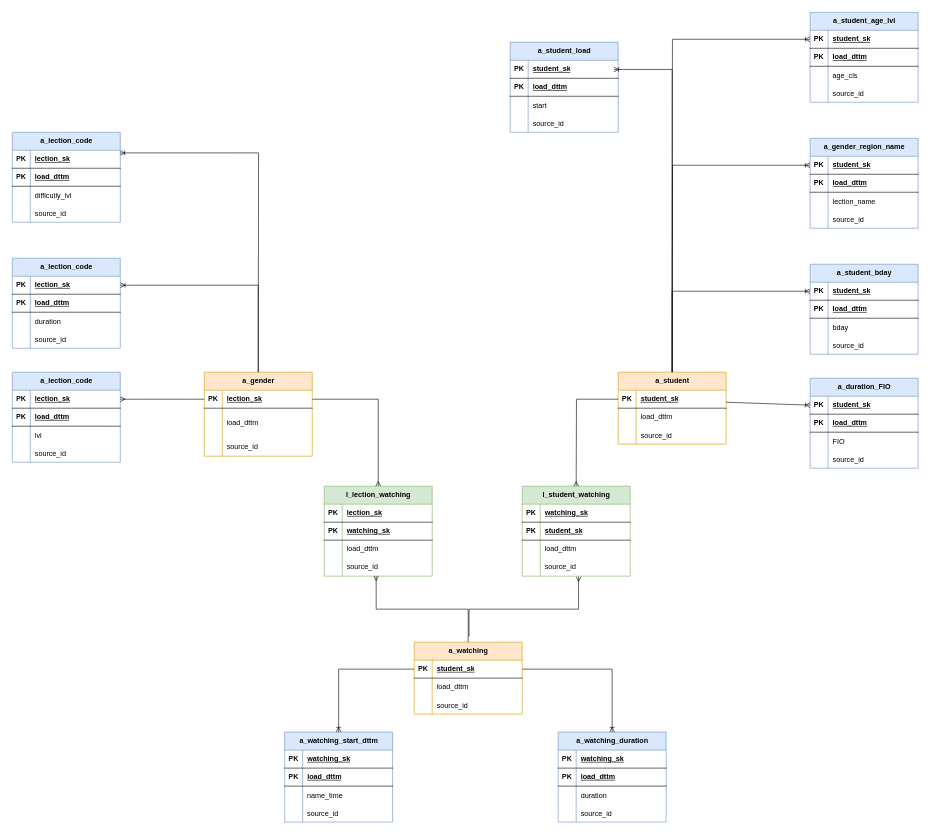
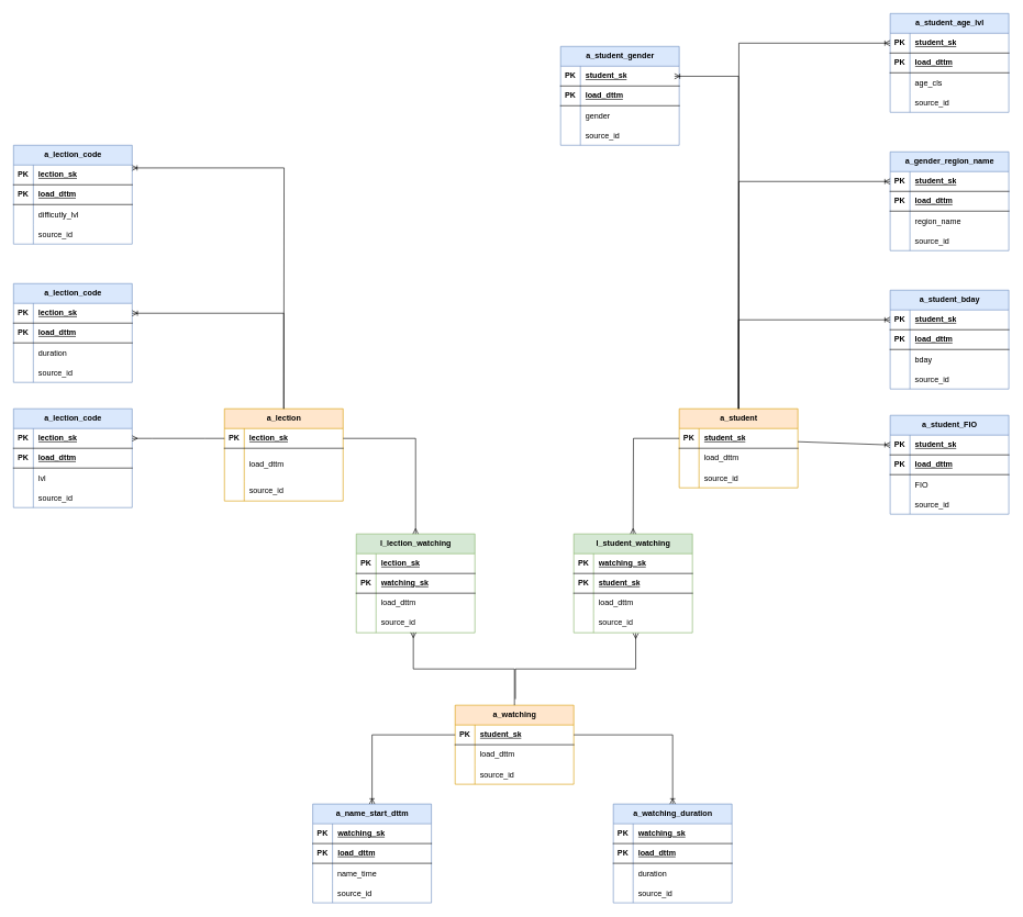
- <mxCell id="23" value="a_student_load" style="shape=table;startSize=30;container=1;collapsible=1;childLayout=tableLayout;fixedRows=1;rowLines=0;fontStyle=1;align=center;resizeLast=1;html=1;fillColor=#dae8fc;strokeColor=#6c8ebf;" vertex="1" parent="1"><mxGeometry x="850" y="70" width="180" height="150" as="geometry" /></mxCell>
+ <mxCell id="23" value="a_student_gender" style="shape=table;startSize=30;container=1;collapsible=1;childLayout=tableLayout;fixedRows=1;rowLines=0;fontStyle=1;align=center;resizeLast=1;html=1;fillColor=#dae8fc;strokeColor=#6c8ebf;" vertex="1" parent="1"><mxGeometry x="850" y="70" width="180" height="150" as="geometry" /></mxCell>
- <mxCell id="32" value="start" style="shape=partialRectangle;connectable=0;fillColor=none;top=0;left=0;bottom=0;right=0;align=left;spacingLeft=6;overflow=hidden;" vertex="1" parent="30"><mxGeometry x="30" width="150" height="30" as="geometry"><mxRectangle width="150" height="30" as="alternateBounds" /></mxGeometry></mxCell>
+ <mxCell id="32" value="gender" style="shape=partialRectangle;connectable=0;fillColor=none;top=0;left=0;bottom=0;right=0;align=left;spacingLeft=6;overflow=hidden;" vertex="1" parent="30"><mxGeometry x="30" width="150" height="30" as="geometry"><mxRectangle width="150" height="30" as="alternateBounds" /></mxGeometry></mxCell>
- <mxCell id="125" value="lection_name" style="shape=partialRectangle;connectable=0;fillColor=none;top=0;left=0;bottom=0;right=0;align=left;spacingLeft=6;overflow=hidden;" vertex="1" parent="123"><mxGeometry x="30" width="150" height="30" as="geometry"><mxRectangle width="150" height="30" as="alternateBounds" /></mxGeometry></mxCell>
+ <mxCell id="125" value="region_name" style="shape=partialRectangle;connectable=0;fillColor=none;top=0;left=0;bottom=0;right=0;align=left;spacingLeft=6;overflow=hidden;" vertex="1" parent="123"><mxGeometry x="30" width="150" height="30" as="geometry"><mxRectangle width="150" height="30" as="alternateBounds" /></mxGeometry></mxCell>
- <mxCell id="2" value="a_gender" style="shape=table;startSize=30;container=1;collapsible=1;childLayout=tableLayout;fixedRows=1;rowLines=0;fontStyle=1;align=center;resizeLast=1;html=1;fillColor=#ffe6cc;strokeColor=#d79b00;" vertex="1" parent="1"><mxGeometry x="340" y="620" width="180" height="140" as="geometry" /></mxCell>
+ <mxCell id="2" value="a_lection" style="shape=table;startSize=30;container=1;collapsible=1;childLayout=tableLayout;fixedRows=1;rowLines=0;fontStyle=1;align=center;resizeLast=1;html=1;fillColor=#ffe6cc;strokeColor=#d79b00;" vertex="1" parent="1"><mxGeometry x="340" y="620" width="180" height="140" as="geometry" /></mxCell>
- <mxCell id="90" value="a_duration_FIO" style="shape=table;startSize=30;container=1;collapsible=1;childLayout=tableLayout;fixedRows=1;rowLines=0;fontStyle=1;align=center;resizeLast=1;html=1;fillColor=#dae8fc;strokeColor=#6c8ebf;" vertex="1" parent="1"><mxGeometry x="1350" y="630" width="180" height="150" as="geometry" /></mxCell>
+ <mxCell id="90" value="a_student_FIO" style="shape=table;startSize=30;container=1;collapsible=1;childLayout=tableLayout;fixedRows=1;rowLines=0;fontStyle=1;align=center;resizeLast=1;html=1;fillColor=#dae8fc;strokeColor=#6c8ebf;" vertex="1" parent="1"><mxGeometry x="1350" y="630" width="180" height="150" as="geometry" /></mxCell>
- <mxCell id="170" value="a_watching_start_dttm" style="shape=table;startSize=30;container=1;collapsible=1;childLayout=tableLayout;fixedRows=1;rowLines=0;fontStyle=1;align=center;resizeLast=1;html=1;fillColor=#dae8fc;strokeColor=#6c8ebf;" vertex="1" parent="1"><mxGeometry x="474" y="1220" width="180" height="150" as="geometry" /></mxCell>
+ <mxCell id="170" value="a_name_start_dttm" style="shape=table;startSize=30;container=1;collapsible=1;childLayout=tableLayout;fixedRows=1;rowLines=0;fontStyle=1;align=center;resizeLast=1;html=1;fillColor=#dae8fc;strokeColor=#6c8ebf;" vertex="1" parent="1"><mxGeometry x="474" y="1220" width="180" height="150" as="geometry" /></mxCell>
